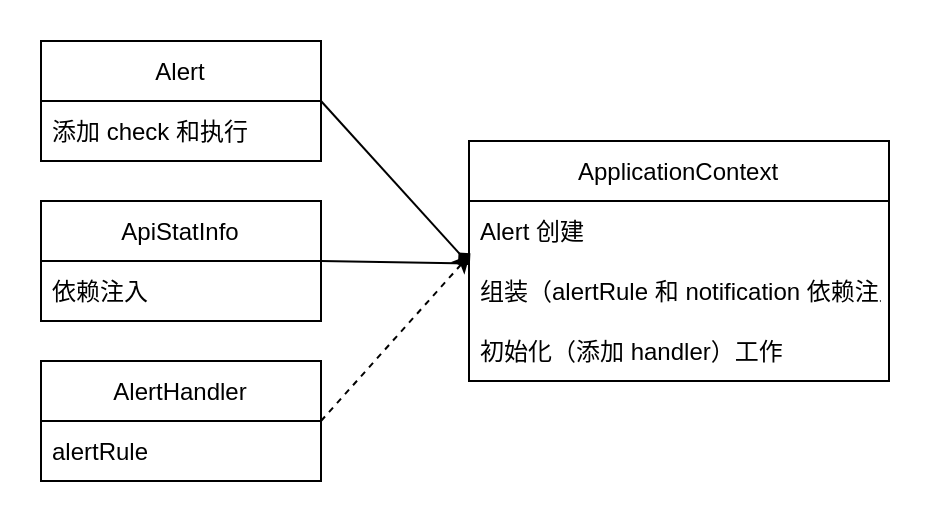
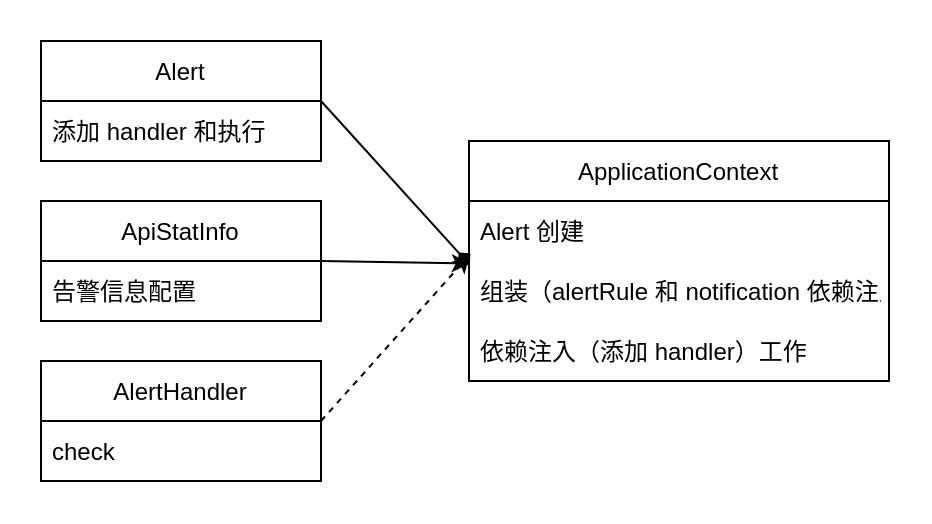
- <mxCell id="8" value="添加 check 和执行" style="text;strokeColor=none;fillColor=none;align=left;verticalAlign=middle;spacingLeft=4;spacingRight=4;overflow=hidden;points=[[0,0.5],[1,0.5]];portConstraint=eastwest;rotatable=0;" vertex="1" parent="7"><mxGeometry y="30" width="140" height="30" as="geometry" /></mxCell>
+ <mxCell id="8" value="添加 handler 和执行" style="text;strokeColor=none;fillColor=none;align=left;verticalAlign=middle;spacingLeft=4;spacingRight=4;overflow=hidden;points=[[0,0.5],[1,0.5]];portConstraint=eastwest;rotatable=0;" vertex="1" parent="7"><mxGeometry y="30" width="140" height="30" as="geometry" /></mxCell>
- <mxCell id="13" style="edgeStyle=none;html=1;exitX=1;exitY=0.5;exitDx=0;exitDy=0;entryX=0.002;entryY=0.041;entryDx=0;entryDy=0;entryPerimeter=0;endArrow=none;" edge="1" parent="1" source="4" target="11"><mxGeometry relative="1" as="geometry"><mxPoint x="170" y="60" as="sourcePoint" /><mxPoint x="244.42" y="142.01" as="targetPoint" /></mxGeometry></mxCell>
+ <mxCell id="13" style="edgeStyle=none;html=1;exitX=1;exitY=0.5;exitDx=0;exitDy=0;entryX=0.002;entryY=0.041;entryDx=0;entryDy=0;entryPerimeter=0;" edge="1" parent="1" source="4" target="11"><mxGeometry relative="1" as="geometry"><mxPoint x="170" y="60" as="sourcePoint" /><mxPoint x="244.42" y="142.01" as="targetPoint" /></mxGeometry></mxCell>
- <mxCell id="5" value="依赖注入" style="text;strokeColor=none;fillColor=none;align=left;verticalAlign=middle;spacingLeft=4;spacingRight=4;overflow=hidden;points=[[0,0.5],[1,0.5]];portConstraint=eastwest;rotatable=0;" vertex="1" parent="4"><mxGeometry y="30" width="140" height="30" as="geometry" /></mxCell>
+ <mxCell id="5" value="告警信息配置" style="text;strokeColor=none;fillColor=none;align=left;verticalAlign=middle;spacingLeft=4;spacingRight=4;overflow=hidden;points=[[0,0.5],[1,0.5]];portConstraint=eastwest;rotatable=0;" vertex="1" parent="4"><mxGeometry y="30" width="140" height="30" as="geometry" /></mxCell>
- <mxCell id="12" value="初始化（添加 handler）工作" style="text;strokeColor=none;fillColor=none;align=left;verticalAlign=middle;spacingLeft=4;spacingRight=4;overflow=hidden;points=[[0,0.5],[1,0.5]];portConstraint=eastwest;rotatable=0;" vertex="1" parent="9"><mxGeometry y="90" width="210" height="30" as="geometry" /></mxCell>
+ <mxCell id="12" value="依赖注入（添加 handler）工作" style="text;strokeColor=none;fillColor=none;align=left;verticalAlign=middle;spacingLeft=4;spacingRight=4;overflow=hidden;points=[[0,0.5],[1,0.5]];portConstraint=eastwest;rotatable=0;" vertex="1" parent="9"><mxGeometry y="90" width="210" height="30" as="geometry" /></mxCell>
- <mxCell id="3" value="alertRule" style="text;strokeColor=none;fillColor=none;align=left;verticalAlign=middle;spacingLeft=4;spacingRight=4;overflow=hidden;points=[[0,0.5],[1,0.5]];portConstraint=eastwest;rotatable=0;" vertex="1" parent="2"><mxGeometry y="30" width="140" height="30" as="geometry" /></mxCell>
+ <mxCell id="3" value="check" style="text;strokeColor=none;fillColor=none;align=left;verticalAlign=middle;spacingLeft=4;spacingRight=4;overflow=hidden;points=[[0,0.5],[1,0.5]];portConstraint=eastwest;rotatable=0;" vertex="1" parent="2"><mxGeometry y="30" width="140" height="30" as="geometry" /></mxCell>
